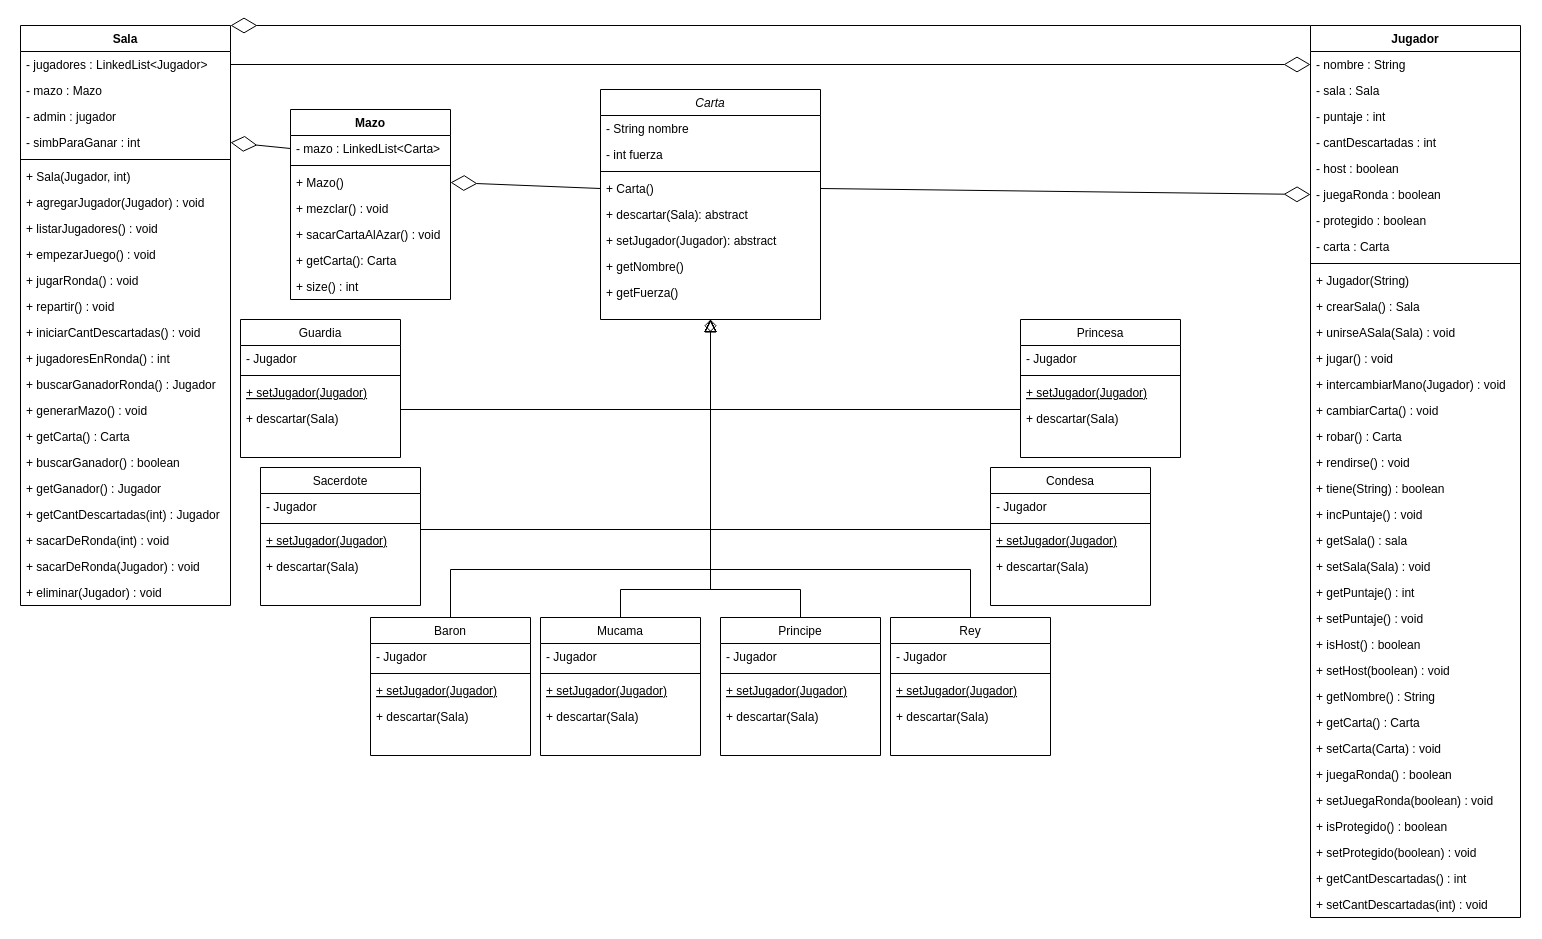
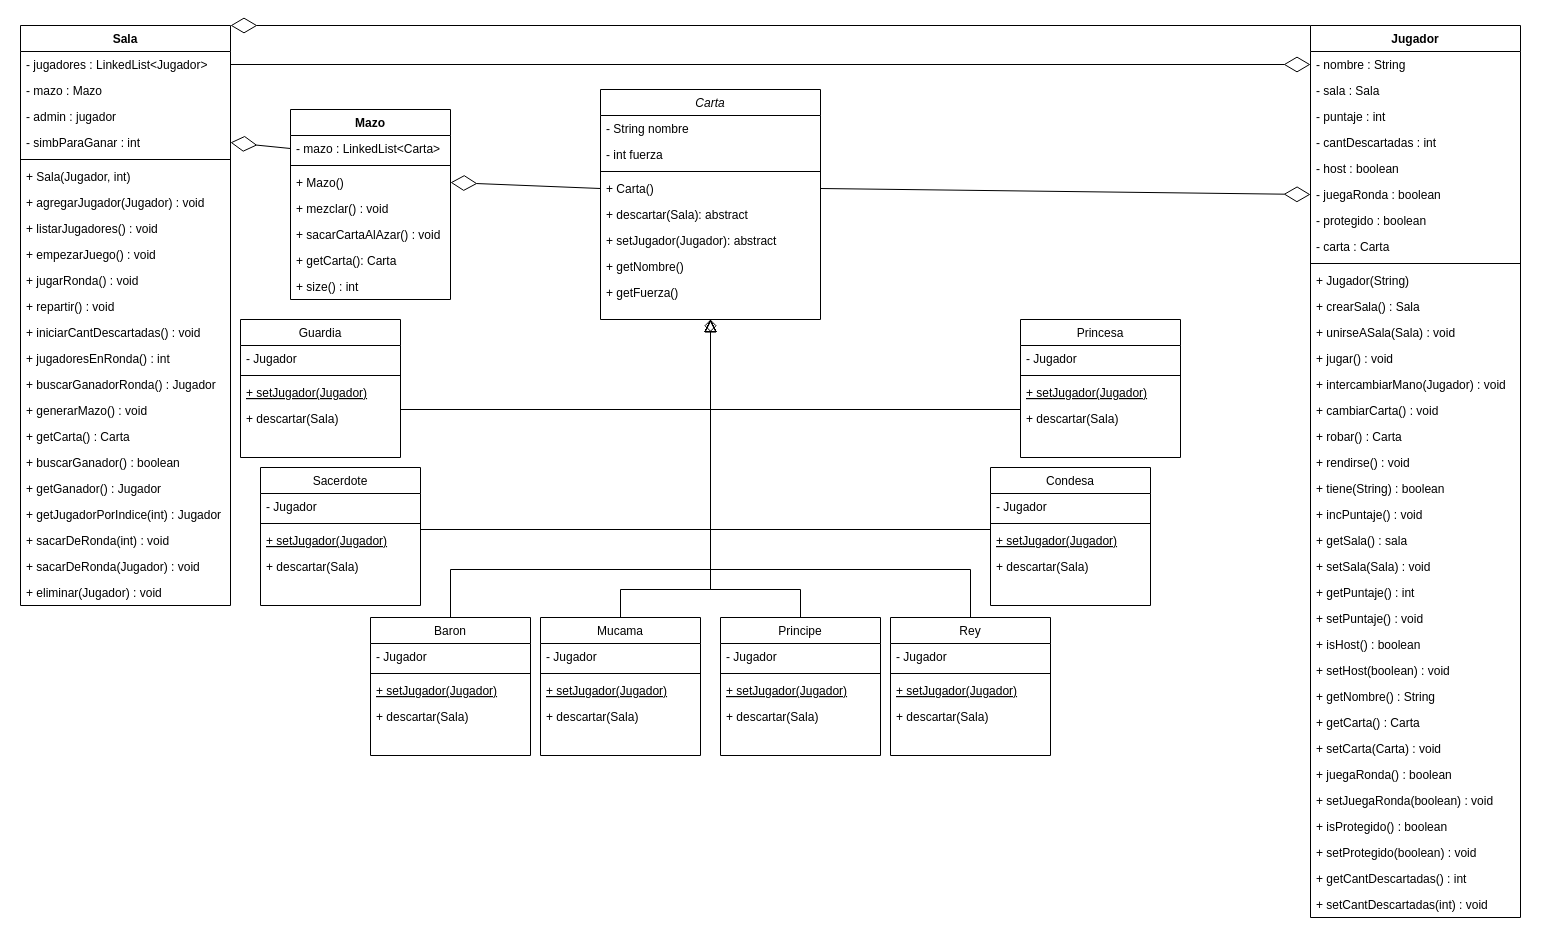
- <mxCell id="82" value="+ getCantDescartadas(int) : Jugador" style="text;strokeColor=none;fillColor=none;align=left;verticalAlign=top;spacingLeft=4;spacingRight=4;overflow=hidden;rotatable=0;points=[[0,0.5],[1,0.5]];portConstraint=eastwest;" parent="63" vertex="1"><mxGeometry y="476" width="210" height="26" as="geometry" /></mxCell>
+ <mxCell id="82" value="+ getJugadorPorIndice(int) : Jugador" style="text;strokeColor=none;fillColor=none;align=left;verticalAlign=top;spacingLeft=4;spacingRight=4;overflow=hidden;rotatable=0;points=[[0,0.5],[1,0.5]];portConstraint=eastwest;" parent="63" vertex="1"><mxGeometry y="476" width="210" height="26" as="geometry" /></mxCell>
